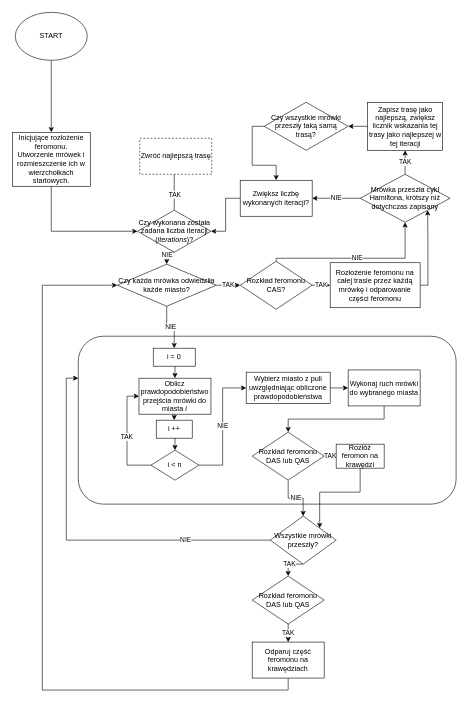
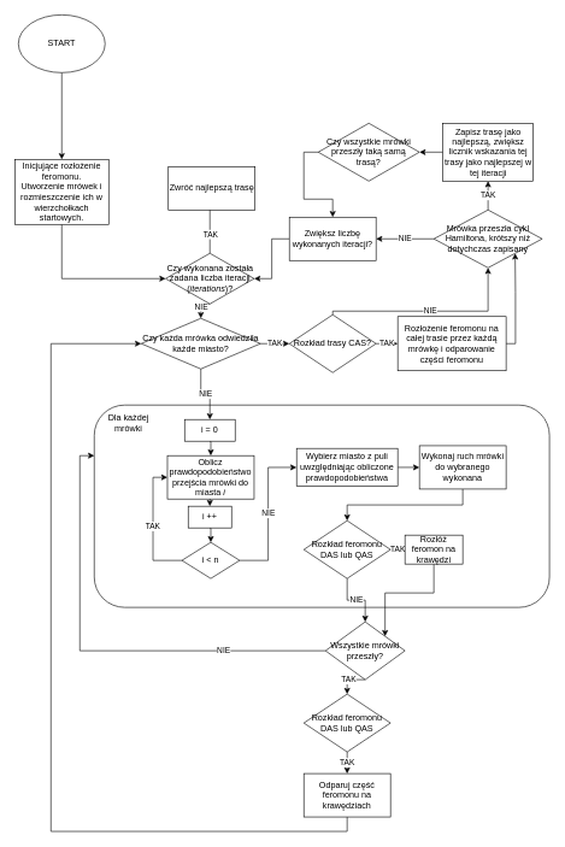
- <mxCell id="55" value="Zwróć najlepszą trasę" style="rounded=0;whiteSpace=wrap;html=1;dashed=1;" vertex="1" parent="1"><mxGeometry x="232.5" y="230" width="120" height="60" as="geometry" /></mxCell>
+ <mxCell id="55" value="Zwróć najlepszą trasę" style="rounded=0;whiteSpace=wrap;html=1;" vertex="1" parent="1"><mxGeometry x="232.5" y="230" width="120" height="60" as="geometry" /></mxCell>
- <mxCell id="43" value="Rozkład feromonu CAS?" style="rhombus;whiteSpace=wrap;html=1;" vertex="1" parent="1"><mxGeometry x="400" y="435" width="120" height="80" as="geometry" /></mxCell>
+ <mxCell id="43" value="Rozkład trasy CAS?" style="rhombus;whiteSpace=wrap;html=1;" vertex="1" parent="1"><mxGeometry x="400" y="435" width="120" height="80" as="geometry" /></mxCell>
+ <mxCell id="11" value="Dla każdej mrówki" style="text;html=1;strokeColor=none;fillColor=none;align=center;verticalAlign=middle;whiteSpace=wrap;rounded=0;" vertex="1" parent="1"><mxGeometry x="135" y="570" width="85" height="30" as="geometry" /></mxCell>
- <mxCell id="25" value="Wykonaj ruch mrówki do wybranego miasta" style="rounded=0;whiteSpace=wrap;html=1;" vertex="1" parent="1"><mxGeometry x="580" y="616.25" width="120" height="60" as="geometry" /></mxCell>
+ <mxCell id="25" value="Wykonaj ruch mrówki do wybranego wykonana" style="rounded=0;whiteSpace=wrap;html=1;" vertex="1" parent="1"><mxGeometry x="580" y="616.25" width="120" height="60" as="geometry" /></mxCell>
